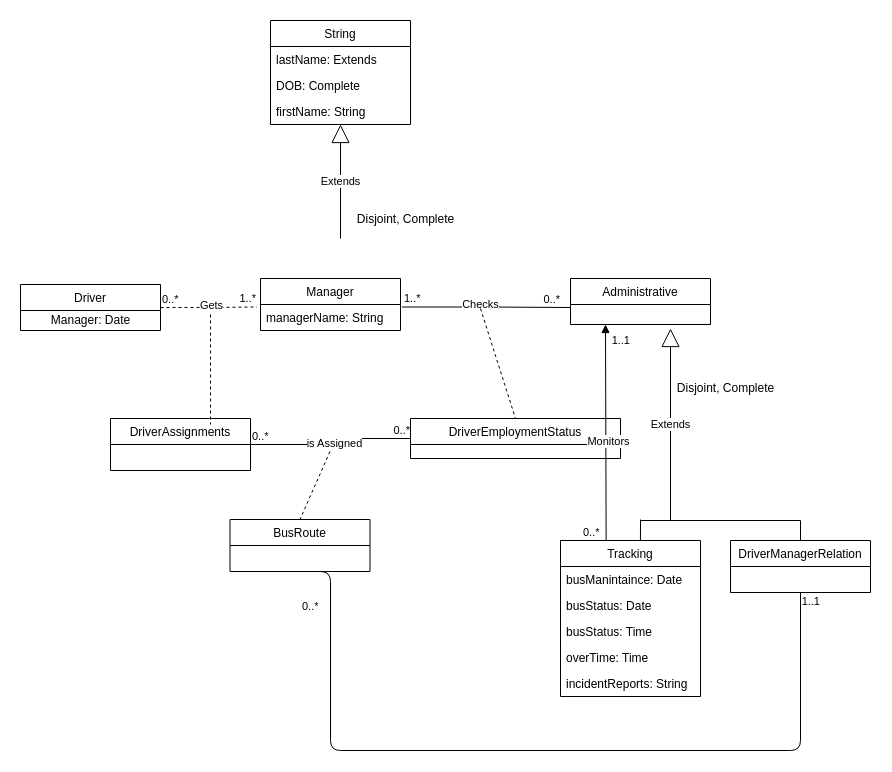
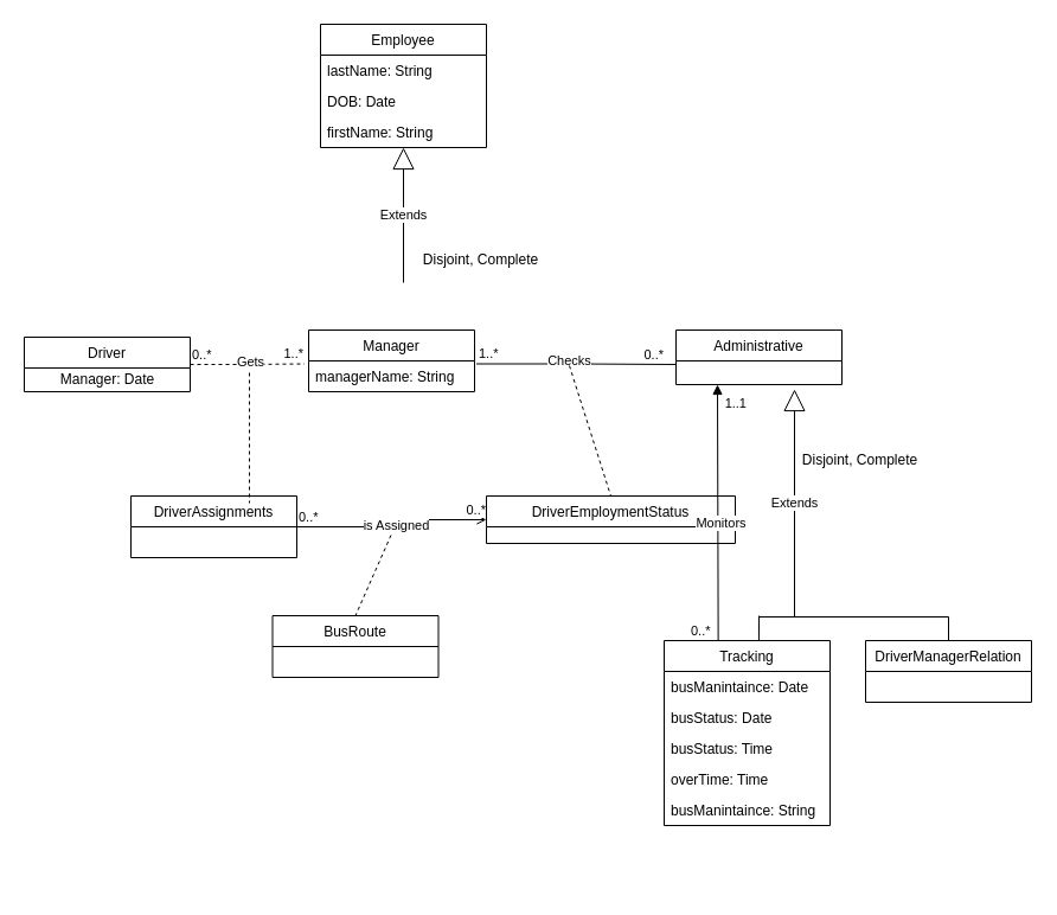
- <mxCell id="2" value="String" style="swimlane;fontStyle=0;childLayout=stackLayout;horizontal=1;startSize=26;fillColor=none;horizontalStack=0;resizeParent=1;resizeParentMax=0;resizeLast=0;collapsible=1;marginBottom=0;" parent="1" vertex="1"><mxGeometry x="270" y="20" width="140" height="104" as="geometry" /></mxCell>
+ <mxCell id="2" value="Employee" style="swimlane;fontStyle=0;childLayout=stackLayout;horizontal=1;startSize=26;fillColor=none;horizontalStack=0;resizeParent=1;resizeParentMax=0;resizeLast=0;collapsible=1;marginBottom=0;" parent="1" vertex="1"><mxGeometry x="270" y="20" width="140" height="104" as="geometry" /></mxCell>
- <mxCell id="3" value="lastName: Extends" style="text;strokeColor=none;fillColor=none;align=left;verticalAlign=top;spacingLeft=4;spacingRight=4;overflow=hidden;rotatable=0;points=[[0,0.5],[1,0.5]];portConstraint=eastwest;" parent="2" vertex="1"><mxGeometry y="26" width="140" height="26" as="geometry" /></mxCell>
+ <mxCell id="3" value="lastName: String" style="text;strokeColor=none;fillColor=none;align=left;verticalAlign=top;spacingLeft=4;spacingRight=4;overflow=hidden;rotatable=0;points=[[0,0.5],[1,0.5]];portConstraint=eastwest;" parent="2" vertex="1"><mxGeometry y="26" width="140" height="26" as="geometry" /></mxCell>
- <mxCell id="4" value="DOB: Complete" style="text;strokeColor=none;fillColor=none;align=left;verticalAlign=top;spacingLeft=4;spacingRight=4;overflow=hidden;rotatable=0;points=[[0,0.5],[1,0.5]];portConstraint=eastwest;" parent="2" vertex="1"><mxGeometry y="52" width="140" height="26" as="geometry" /></mxCell>
+ <mxCell id="4" value="DOB: Date" style="text;strokeColor=none;fillColor=none;align=left;verticalAlign=top;spacingLeft=4;spacingRight=4;overflow=hidden;rotatable=0;points=[[0,0.5],[1,0.5]];portConstraint=eastwest;" parent="2" vertex="1"><mxGeometry y="52" width="140" height="26" as="geometry" /></mxCell>
- <mxCell id="31" value="" style="endArrow=none;html=1;edgeStyle=orthogonalEdgeStyle;exitX=1;exitY=0.5;exitDx=0;exitDy=0;entryX=0;entryY=0.5;entryDx=0;entryDy=0;" parent="1" source="27" target="30" edge="1"><mxGeometry relative="1" as="geometry"><mxPoint x="250" y="443.5" as="sourcePoint" /><mxPoint x="410" y="443.5" as="targetPoint" /></mxGeometry></mxCell>
+ <mxCell id="31" value="" style="endArrow=open;html=1;edgeStyle=orthogonalEdgeStyle;exitX=1;exitY=0.5;exitDx=0;exitDy=0;entryX=0;entryY=0.5;entryDx=0;entryDy=0;" parent="1" source="27" target="30" edge="1"><mxGeometry relative="1" as="geometry"><mxPoint x="250" y="443.5" as="sourcePoint" /><mxPoint x="410" y="443.5" as="targetPoint" /></mxGeometry></mxCell>
- <mxCell id="16" value="incidentReports: String" style="text;strokeColor=none;fillColor=none;align=left;verticalAlign=top;spacingLeft=4;spacingRight=4;overflow=hidden;rotatable=0;points=[[0,0.5],[1,0.5]];portConstraint=eastwest;" parent="11" vertex="1"><mxGeometry y="130" width="140" height="26" as="geometry" /></mxCell>
+ <mxCell id="16" value="busManintaince: String" style="text;strokeColor=none;fillColor=none;align=left;verticalAlign=top;spacingLeft=4;spacingRight=4;overflow=hidden;rotatable=0;points=[[0,0.5],[1,0.5]];portConstraint=eastwest;" parent="11" vertex="1"><mxGeometry y="130" width="140" height="26" as="geometry" /></mxCell>
- <mxCell id="47" value="" style="endArrow=none;html=1;edgeStyle=orthogonalEdgeStyle;exitX=0.5;exitY=1;exitDx=0;exitDy=0;entryX=0.5;entryY=1;entryDx=0;entryDy=0;" parent="1" source="36" target="43" edge="1"><mxGeometry relative="1" as="geometry"><mxPoint x="310" y="660" as="sourcePoint" /><mxPoint x="470" y="660" as="targetPoint" /><Array as="points"><mxPoint x="330" y="750" /><mxPoint x="800" y="750" /></Array></mxGeometry></mxCell>
- <mxCell id="48" value="0..*" style="edgeLabel;resizable=0;html=1;align=left;verticalAlign=bottom;" parent="47" connectable="0" vertex="1"><mxGeometry x="-1" relative="1" as="geometry"><mxPoint y="43" as="offset" /></mxGeometry></mxCell>
- <mxCell id="49" value="1..1" style="edgeLabel;resizable=0;html=1;align=right;verticalAlign=bottom;" parent="47" connectable="0" vertex="1"><mxGeometry x="1" relative="1" as="geometry"><mxPoint x="20" y="17" as="offset" /></mxGeometry></mxCell>
